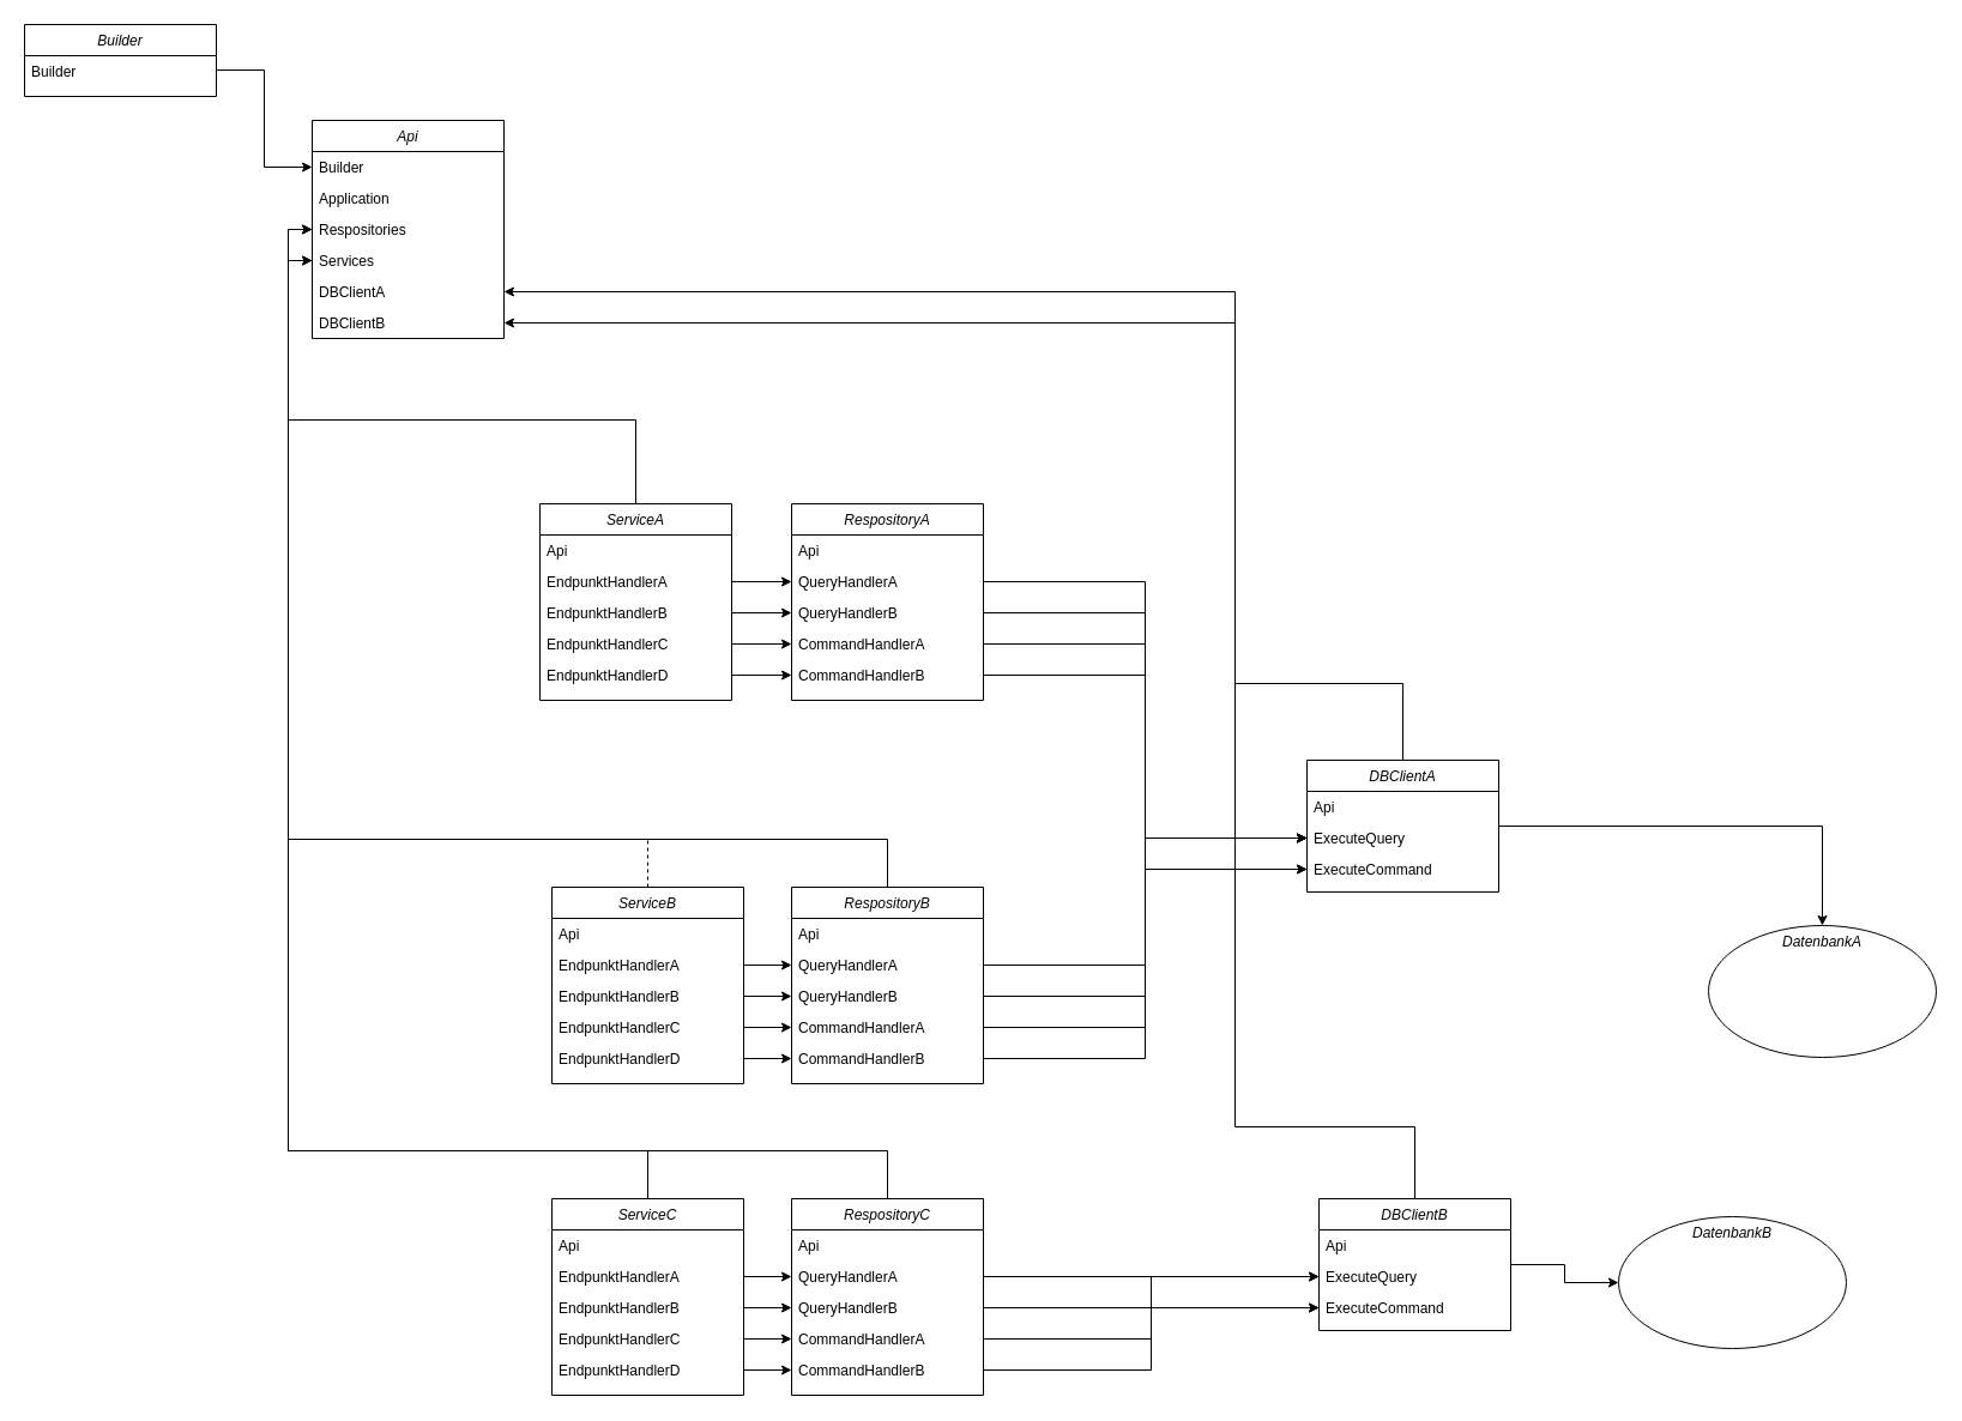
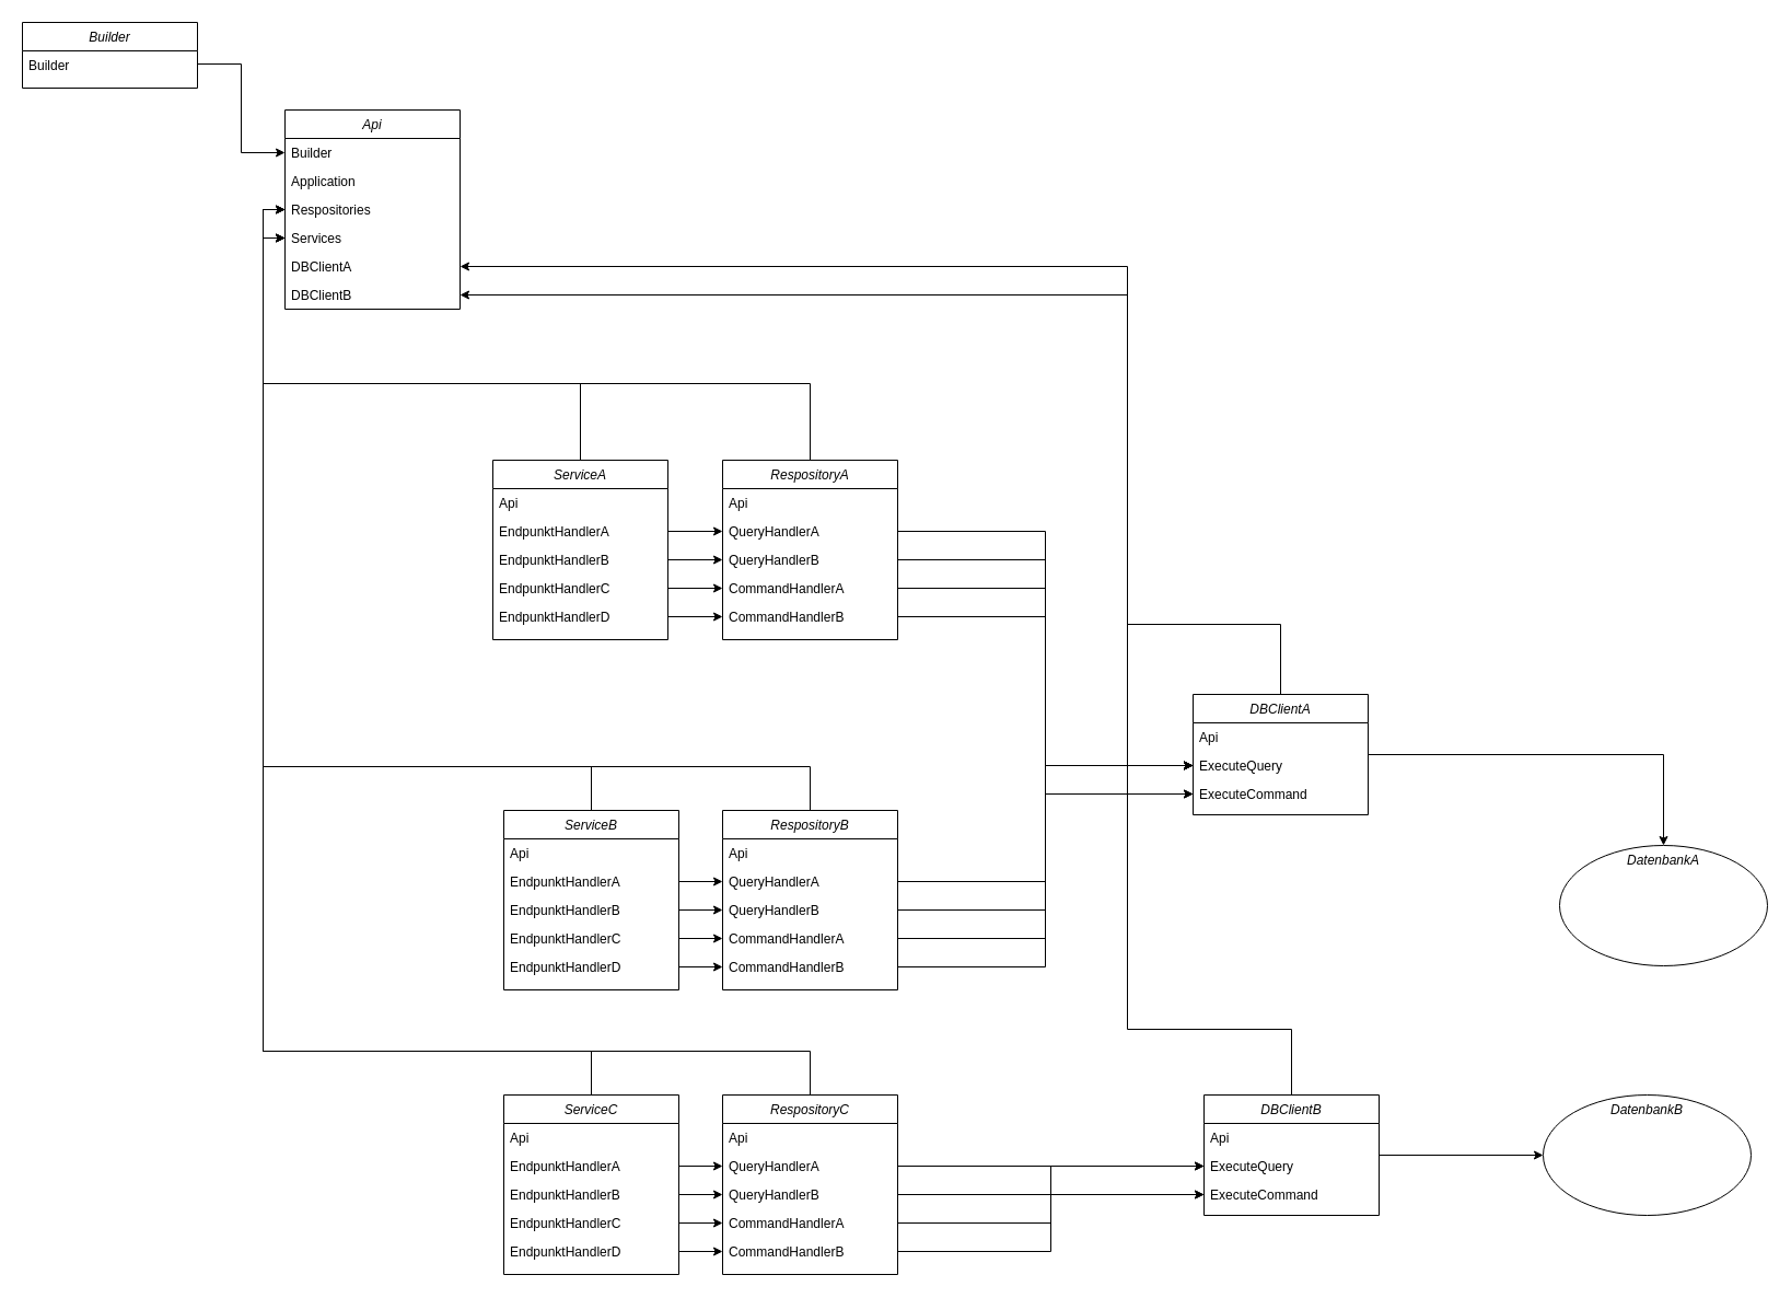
+ <mxCell id="12" style="edgeStyle=orthogonalEdgeStyle;rounded=0;orthogonalLoop=1;jettySize=auto;html=1;entryX=0;entryY=0.5;entryDx=0;entryDy=0;" edge="1" parent="1" source="13" target="5"><mxGeometry relative="1" as="geometry"><Array as="points"><mxPoint x="740" y="350" /><mxPoint x="240" y="350" /><mxPoint x="240" y="191" /></Array></mxGeometry></mxCell>
- <mxCell id="19" style="edgeStyle=orthogonalEdgeStyle;rounded=0;orthogonalLoop=1;jettySize=auto;html=1;entryX=0;entryY=0.5;entryDx=0;entryDy=0;endArrow=none;" edge="1" parent="1" source="20" target="6"><mxGeometry relative="1" as="geometry"><Array as="points"><mxPoint x="530" y="350" /><mxPoint x="240" y="350" /><mxPoint x="240" y="217" /></Array></mxGeometry></mxCell>
+ <mxCell id="19" style="edgeStyle=orthogonalEdgeStyle;rounded=0;orthogonalLoop=1;jettySize=auto;html=1;entryX=0;entryY=0.5;entryDx=0;entryDy=0;" edge="1" parent="1" source="20" target="6"><mxGeometry relative="1" as="geometry"><Array as="points"><mxPoint x="530" y="350" /><mxPoint x="240" y="350" /><mxPoint x="240" y="217" /></Array></mxGeometry></mxCell>
- <mxCell id="41" style="edgeStyle=orthogonalEdgeStyle;rounded=0;orthogonalLoop=1;jettySize=auto;html=1;exitX=0.5;exitY=0;exitDx=0;exitDy=0;dashed=1;" edge="1" parent="1" source="42" target="6"><mxGeometry relative="1" as="geometry"><Array as="points"><mxPoint x="540" y="700" /><mxPoint x="240" y="700" /><mxPoint x="240" y="217" /></Array></mxGeometry></mxCell>
+ <mxCell id="41" style="edgeStyle=orthogonalEdgeStyle;rounded=0;orthogonalLoop=1;jettySize=auto;html=1;exitX=0.5;exitY=0;exitDx=0;exitDy=0;" edge="1" parent="1" source="42" target="6"><mxGeometry relative="1" as="geometry"><Array as="points"><mxPoint x="540" y="700" /><mxPoint x="240" y="700" /><mxPoint x="240" y="217" /></Array></mxGeometry></mxCell>
- <mxCell id="63" value="DatenbankB" style="ellipse;whiteSpace=wrap;html=1;verticalAlign=top;fontStyle=2;startSize=26;rounded=0;shadow=0;strokeWidth=1;" vertex="1" parent="1"><mxGeometry x="1350" y="1015" width="190" height="110" as="geometry" /></mxCell>
+ <mxCell id="63" value="DatenbankB" style="ellipse;whiteSpace=wrap;html=1;verticalAlign=top;fontStyle=2;startSize=26;rounded=0;shadow=0;strokeWidth=1;" vertex="1" parent="1"><mxGeometry x="1410" y="1000" width="190" height="110" as="geometry" /></mxCell>
